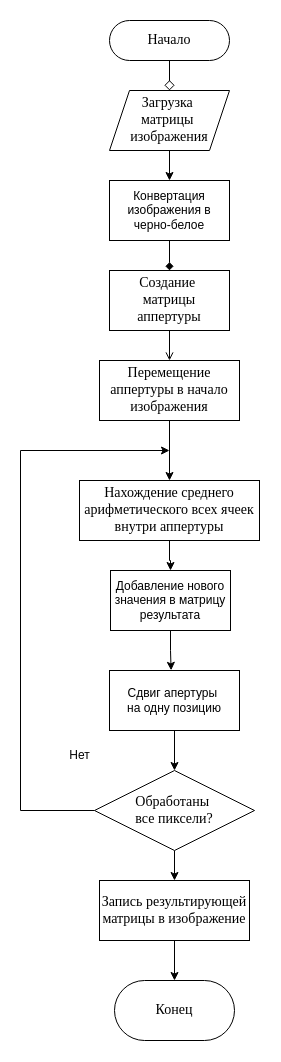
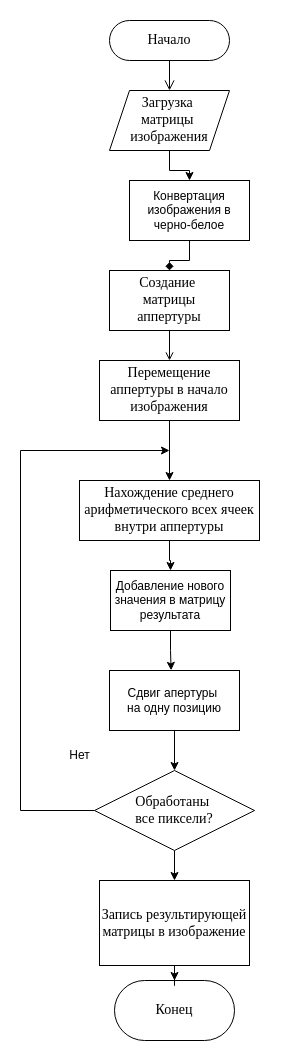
- <mxCell id="2" value="" style="rounded=0;html=1;jettySize=auto;orthogonalLoop=1;fontSize=14;endArrow=diamond;endFill=0;endSize=8;strokeWidth=1;shadow=0;labelBackgroundColor=none;edgeStyle=orthogonalEdgeStyle;entryX=0.5;entryY=0;entryDx=0;entryDy=0;fontFamily=Times New Roman;" parent="1" source="3" target="5" edge="1"><mxGeometry relative="1" as="geometry"><mxPoint x="169" y="110" as="targetPoint" /></mxGeometry></mxCell>
+ <mxCell id="2" value="" style="rounded=0;html=1;jettySize=auto;orthogonalLoop=1;fontSize=14;endArrow=open;endFill=0;endSize=8;strokeWidth=1;shadow=0;labelBackgroundColor=none;edgeStyle=orthogonalEdgeStyle;entryX=0.5;entryY=0;entryDx=0;entryDy=0;fontFamily=Times New Roman;" parent="1" source="3" target="5" edge="1"><mxGeometry relative="1" as="geometry"><mxPoint x="169" y="110" as="targetPoint" /></mxGeometry></mxCell>
- <mxCell id="22" value="Конвертация изображения в черно-белое" style="rounded=0;whiteSpace=wrap;html=1;" vertex="1" parent="1"><mxGeometry x="109" y="180" width="120" height="60" as="geometry" /></mxCell>
+ <mxCell id="22" value="Конвертация изображения в черно-белое" style="rounded=0;whiteSpace=wrap;html=1;" vertex="1" parent="1"><mxGeometry x="129" y="180" width="120" height="60" as="geometry" /></mxCell>
- <mxCell id="24" value="Запись результирующей матрицы в изображение" style="whiteSpace=wrap;html=1;fontSize=14;fontFamily=Times New Roman;rounded=0;" vertex="1" parent="1"><mxGeometry x="99" y="880" width="150" height="60" as="geometry" /></mxCell>
+ <mxCell id="24" value="Запись результирующей матрицы в изображение" style="whiteSpace=wrap;html=1;fontSize=14;fontFamily=Times New Roman;rounded=0;" vertex="1" parent="1"><mxGeometry x="99" y="880" width="150" height="85" as="geometry" /></mxCell>
